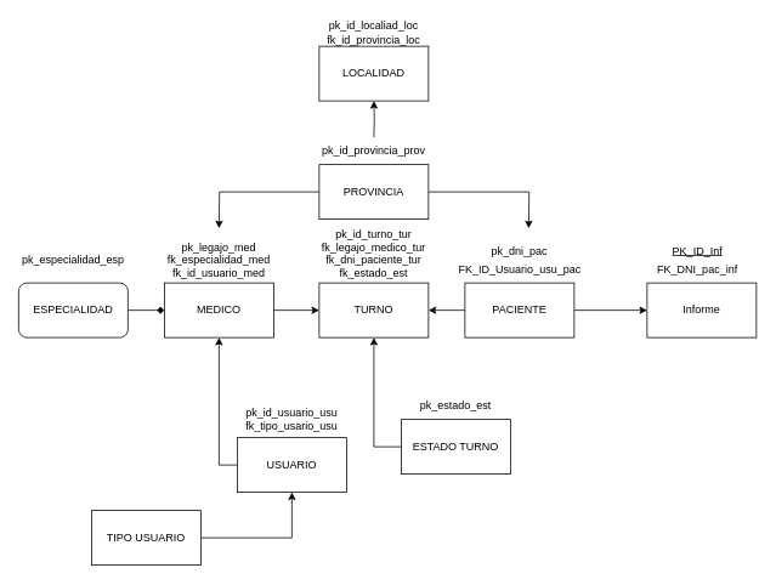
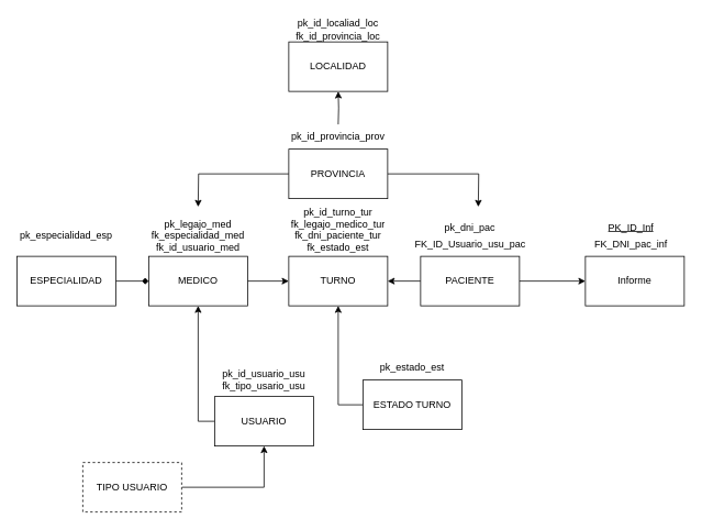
- <mxCell id="12" value="ESPECIALIDAD" style="whiteSpace=wrap;html=1;rounded=1;" parent="1" vertex="1"><mxGeometry x="20" y="310" width="120" height="60" as="geometry" /></mxCell>
+ <mxCell id="12" value="ESPECIALIDAD" style="rounded=0;whiteSpace=wrap;html=1;" parent="1" vertex="1"><mxGeometry x="20" y="310" width="120" height="60" as="geometry" /></mxCell>
- <mxCell id="21" value="TIPO USUARIO" style="rounded=0;whiteSpace=wrap;html=1;" parent="1" vertex="1"><mxGeometry x="100" y="560" width="120" height="60" as="geometry" /></mxCell>
+ <mxCell id="21" value="TIPO USUARIO" style="rounded=0;whiteSpace=wrap;html=1;dashed=1;" parent="1" vertex="1"><mxGeometry x="100" y="560" width="120" height="60" as="geometry" /></mxCell>
